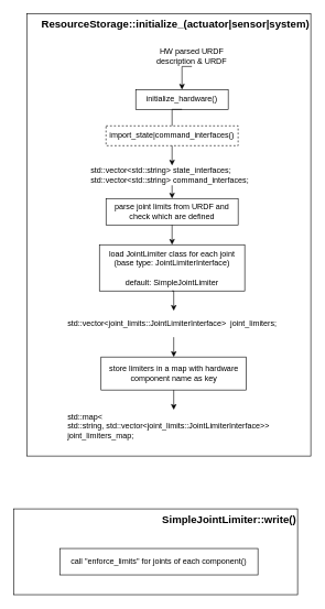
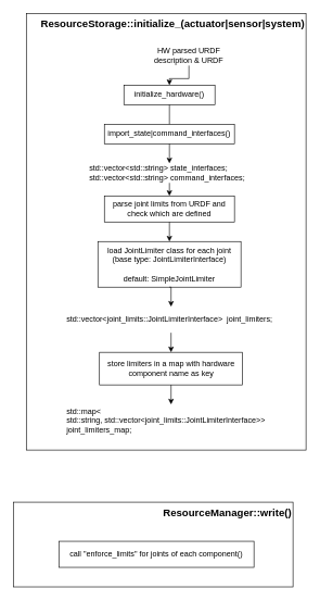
- <mxCell id="4" value="initialize_hardware()" style="rounded=0;whiteSpace=wrap;html=1;fontSize=12;fillColor=none;align=center;" vertex="1" parent="1"><mxGeometry x="205" y="135" width="140" height="30" as="geometry" /></mxCell>
+ <mxCell id="4" value="initialize_hardware()" style="rounded=0;whiteSpace=wrap;html=1;fontSize=12;fillColor=none;align=center;" vertex="1" parent="1"><mxGeometry x="190" y="130" width="140" height="30" as="geometry" /></mxCell>
- <mxCell id="8" value="import_state|command_interfaces()" style="rounded=0;whiteSpace=wrap;html=1;fontSize=12;fillColor=none;align=center;dashed=1;" vertex="1" parent="1"><mxGeometry x="160" y="190" width="200" height="30" as="geometry" /></mxCell>
+ <mxCell id="8" value="import_state|command_interfaces()" style="rounded=0;whiteSpace=wrap;html=1;fontSize=12;fillColor=none;align=center;" vertex="1" parent="1"><mxGeometry x="160" y="190" width="200" height="30" as="geometry" /></mxCell>
- <mxCell id="18" value="SimpleJointLimiter::write()" style="rounded=0;whiteSpace=wrap;html=1;fillColor=none;align=right;verticalAlign=top;fontSize=16;fontStyle=1" vertex="1" parent="17"><mxGeometry width="430" height="130" as="geometry" /></mxCell>
+ <mxCell id="18" value="ResourceManager::write()" style="rounded=0;whiteSpace=wrap;html=1;fillColor=none;align=right;verticalAlign=top;fontSize=16;fontStyle=1" vertex="1" parent="17"><mxGeometry width="430" height="130" as="geometry" /></mxCell>
